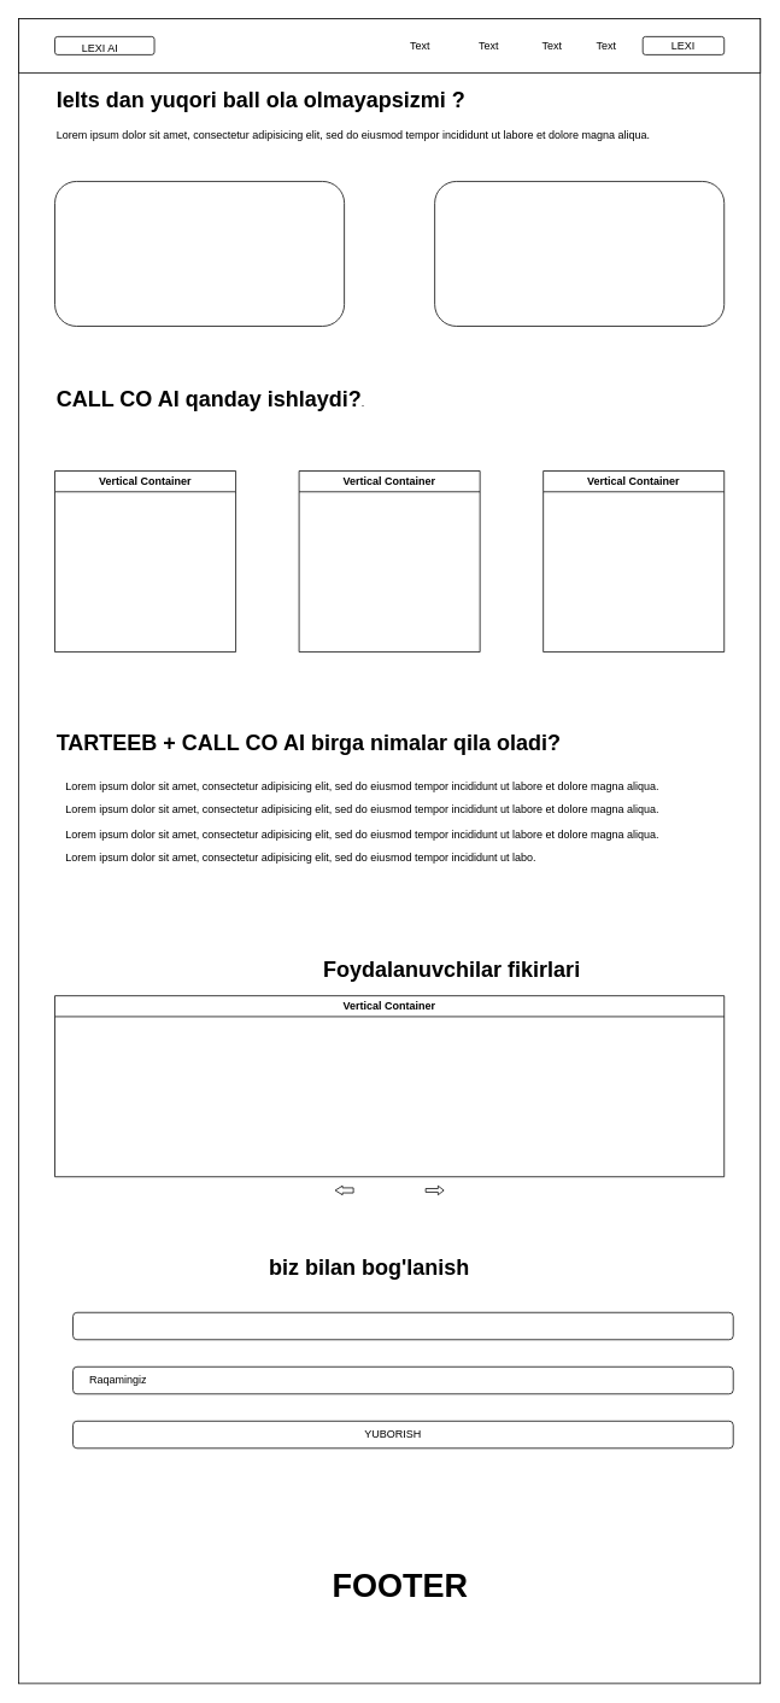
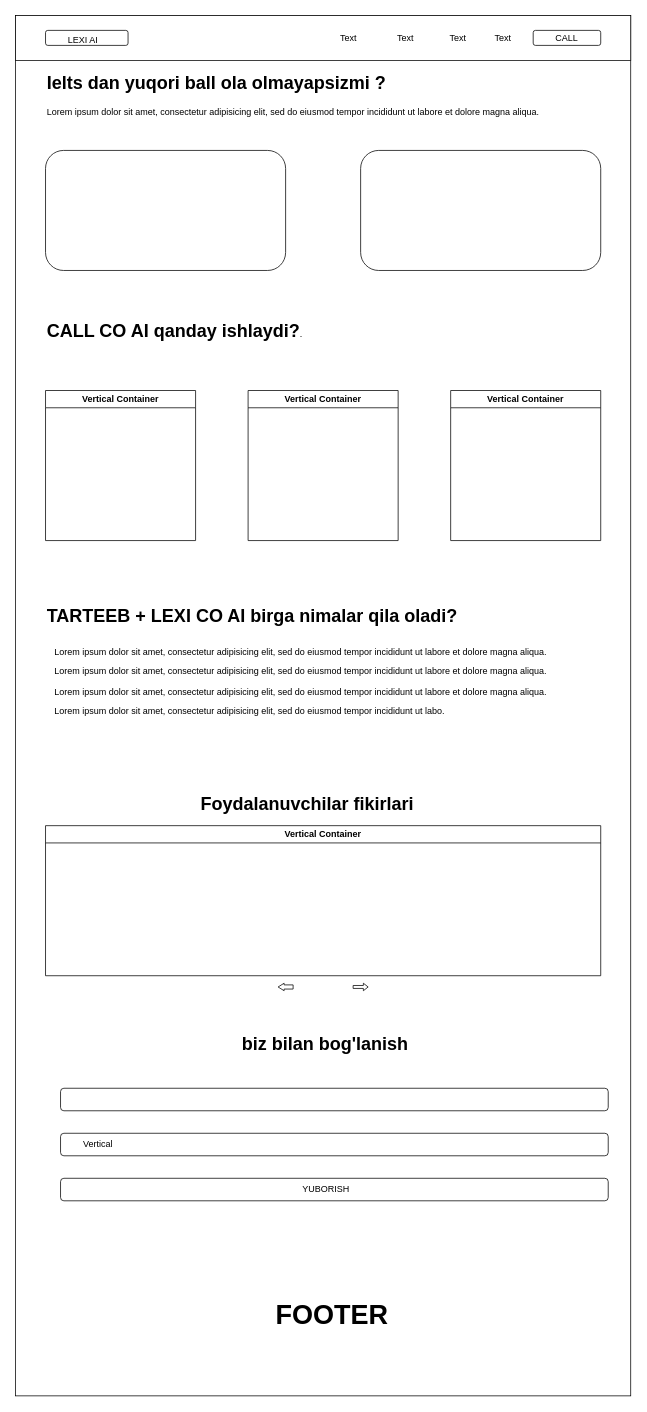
- <mxCell id="10" value="LEXI" style="text;html=1;align=center;verticalAlign=middle;whiteSpace=wrap;rounded=0;" vertex="1" parent="1"><mxGeometry x="725" y="35" width="60" height="30" as="geometry" /></mxCell>
+ <mxCell id="10" value="CALL" style="text;html=1;align=center;verticalAlign=middle;whiteSpace=wrap;rounded=0;" vertex="1" parent="1"><mxGeometry x="725" y="35" width="60" height="30" as="geometry" /></mxCell>
- <mxCell id="18" value="&lt;h1 style=&quot;margin-top: 0px;&quot;&gt;TARTEEB + CALL CO AI birga nimalar qila oladi?&lt;/h1&gt;&lt;p&gt;&lt;br&gt;&lt;/p&gt;" style="text;html=1;whiteSpace=wrap;overflow=hidden;rounded=0;" vertex="1" parent="1"><mxGeometry x="60" y="800" width="740" height="40" as="geometry" /></mxCell>
+ <mxCell id="18" value="&lt;h1 style=&quot;margin-top: 0px;&quot;&gt;TARTEEB + LEXI CO AI birga nimalar qila oladi?&lt;/h1&gt;&lt;p&gt;&lt;br&gt;&lt;/p&gt;" style="text;html=1;whiteSpace=wrap;overflow=hidden;rounded=0;" vertex="1" parent="1"><mxGeometry x="60" y="800" width="740" height="40" as="geometry" /></mxCell>
- <mxCell id="20" value="&lt;h1 style=&quot;margin-top: 0px;&quot;&gt;Foydalanuvchilar fikirlari&lt;/h1&gt;" style="text;html=1;whiteSpace=wrap;overflow=hidden;rounded=0;" vertex="1" parent="1"><mxGeometry x="355" y="1050" width="460" height="40" as="geometry" /></mxCell>
+ <mxCell id="20" value="&lt;h1 style=&quot;margin-top: 0px;&quot;&gt;Foydalanuvchilar fikirlari&lt;/h1&gt;" style="text;html=1;whiteSpace=wrap;overflow=hidden;rounded=0;" vertex="1" parent="1"><mxGeometry x="265" y="1050" width="460" height="40" as="geometry" /></mxCell>
- <mxCell id="24" value="&lt;h1 style=&quot;margin-top: 0px;&quot;&gt;biz bilan bog'lanish&lt;/h1&gt;" style="text;html=1;whiteSpace=wrap;overflow=hidden;rounded=0;" vertex="1" parent="1"><mxGeometry x="295" y="1380" width="250" height="50" as="geometry" /></mxCell>
+ <mxCell id="24" value="&lt;h1 style=&quot;margin-top: 0px;&quot;&gt;biz bilan bog'lanish&lt;/h1&gt;" style="text;html=1;whiteSpace=wrap;overflow=hidden;rounded=0;" vertex="1" parent="1"><mxGeometry x="320" y="1370" width="250" height="50" as="geometry" /></mxCell>
- <mxCell id="26" value="Raqamingiz" style="text;html=1;align=center;verticalAlign=middle;whiteSpace=wrap;rounded=0;" vertex="1" parent="1"><mxGeometry x="100" y="1510" width="60" height="30" as="geometry" /></mxCell>
+ <mxCell id="26" value="Vertical" style="text;html=1;align=center;verticalAlign=middle;whiteSpace=wrap;rounded=0;" vertex="1" parent="1"><mxGeometry x="100" y="1510" width="60" height="30" as="geometry" /></mxCell>
